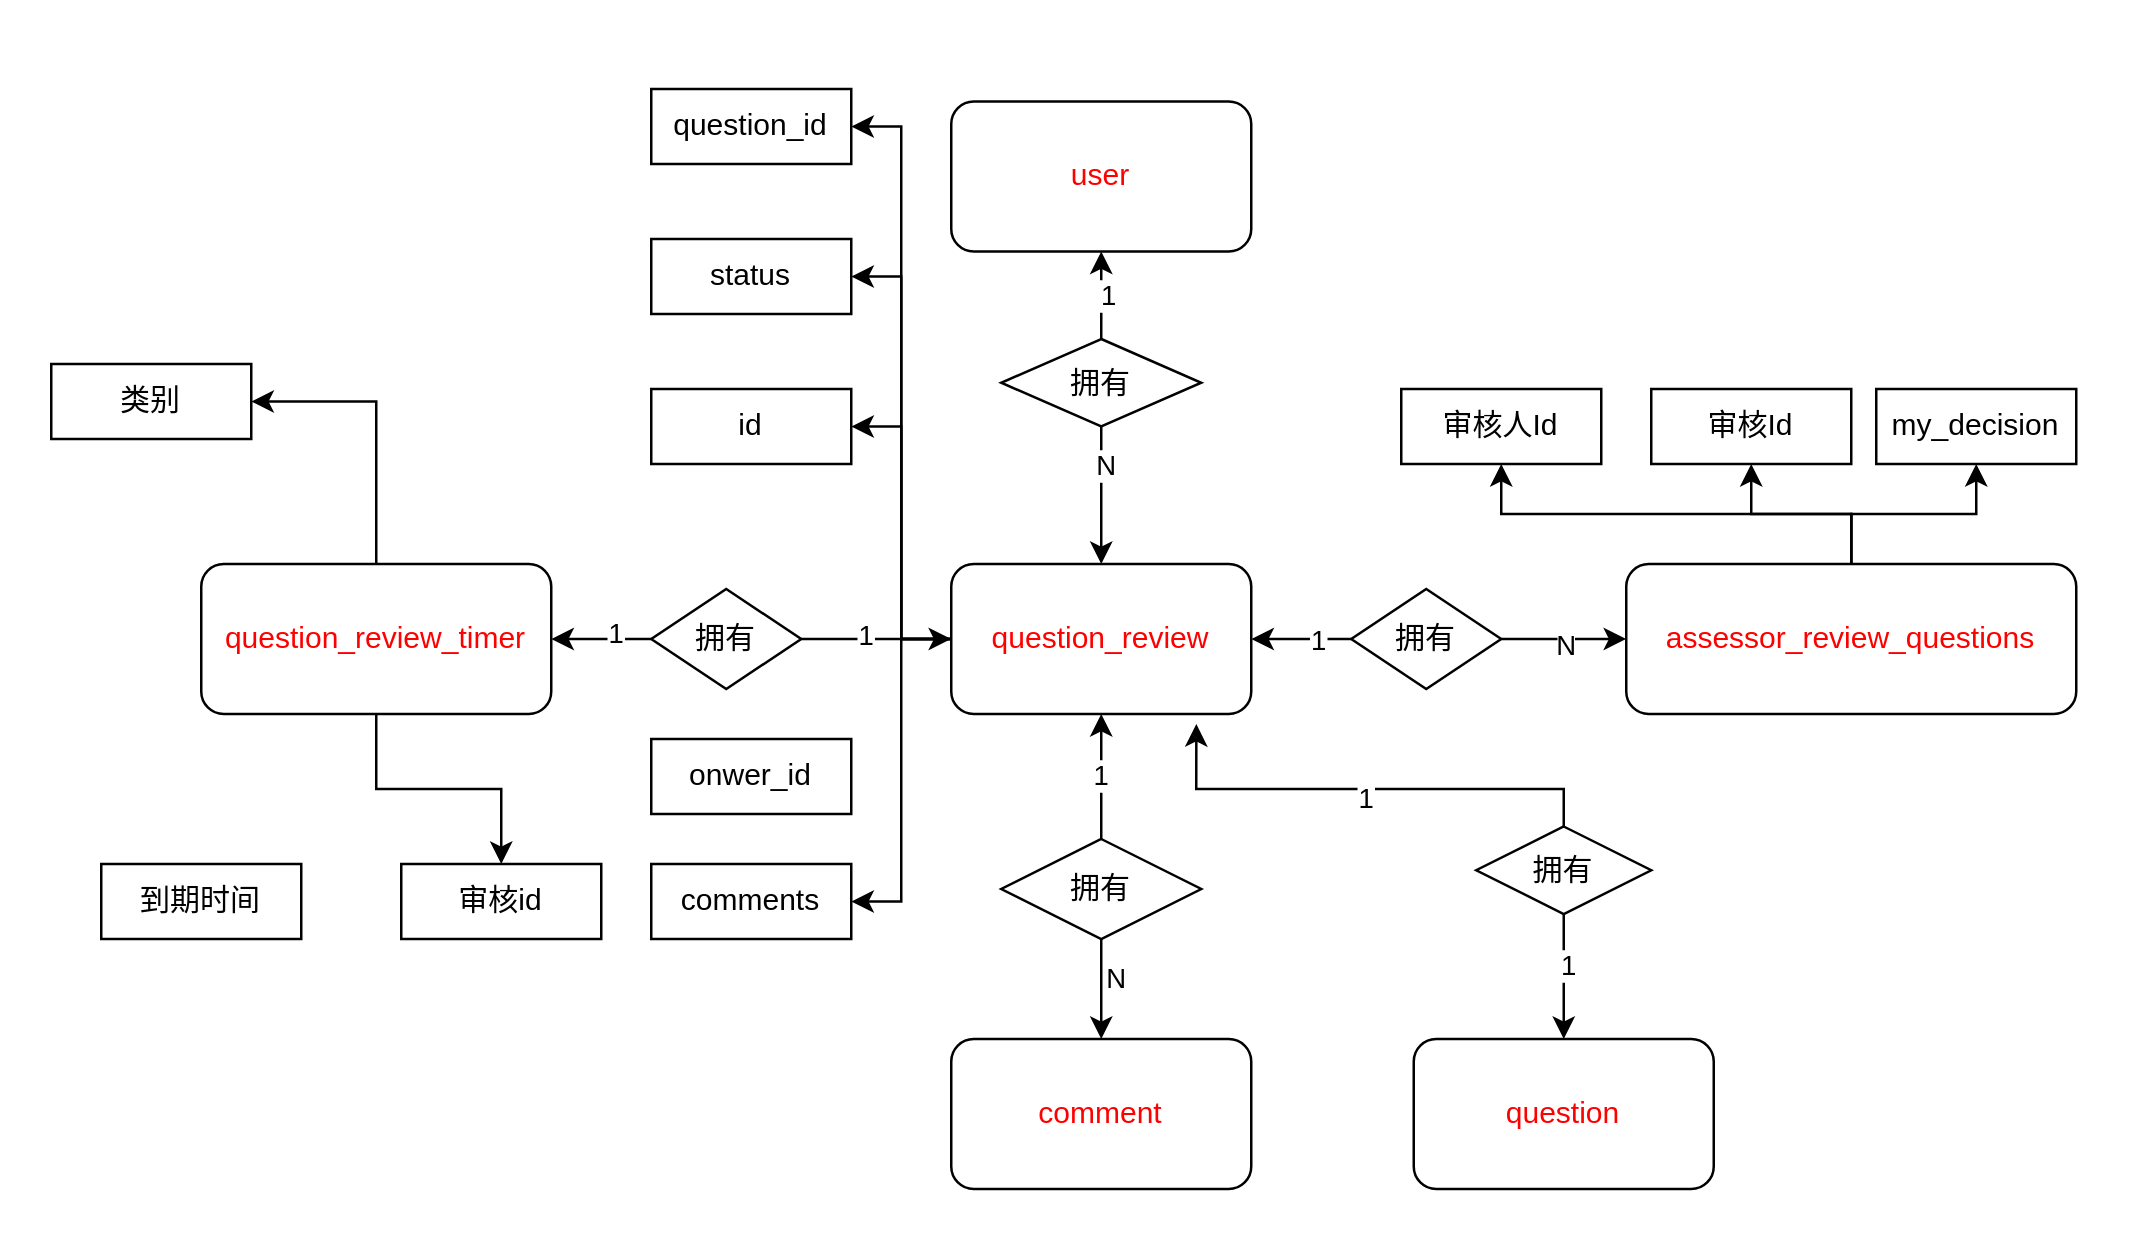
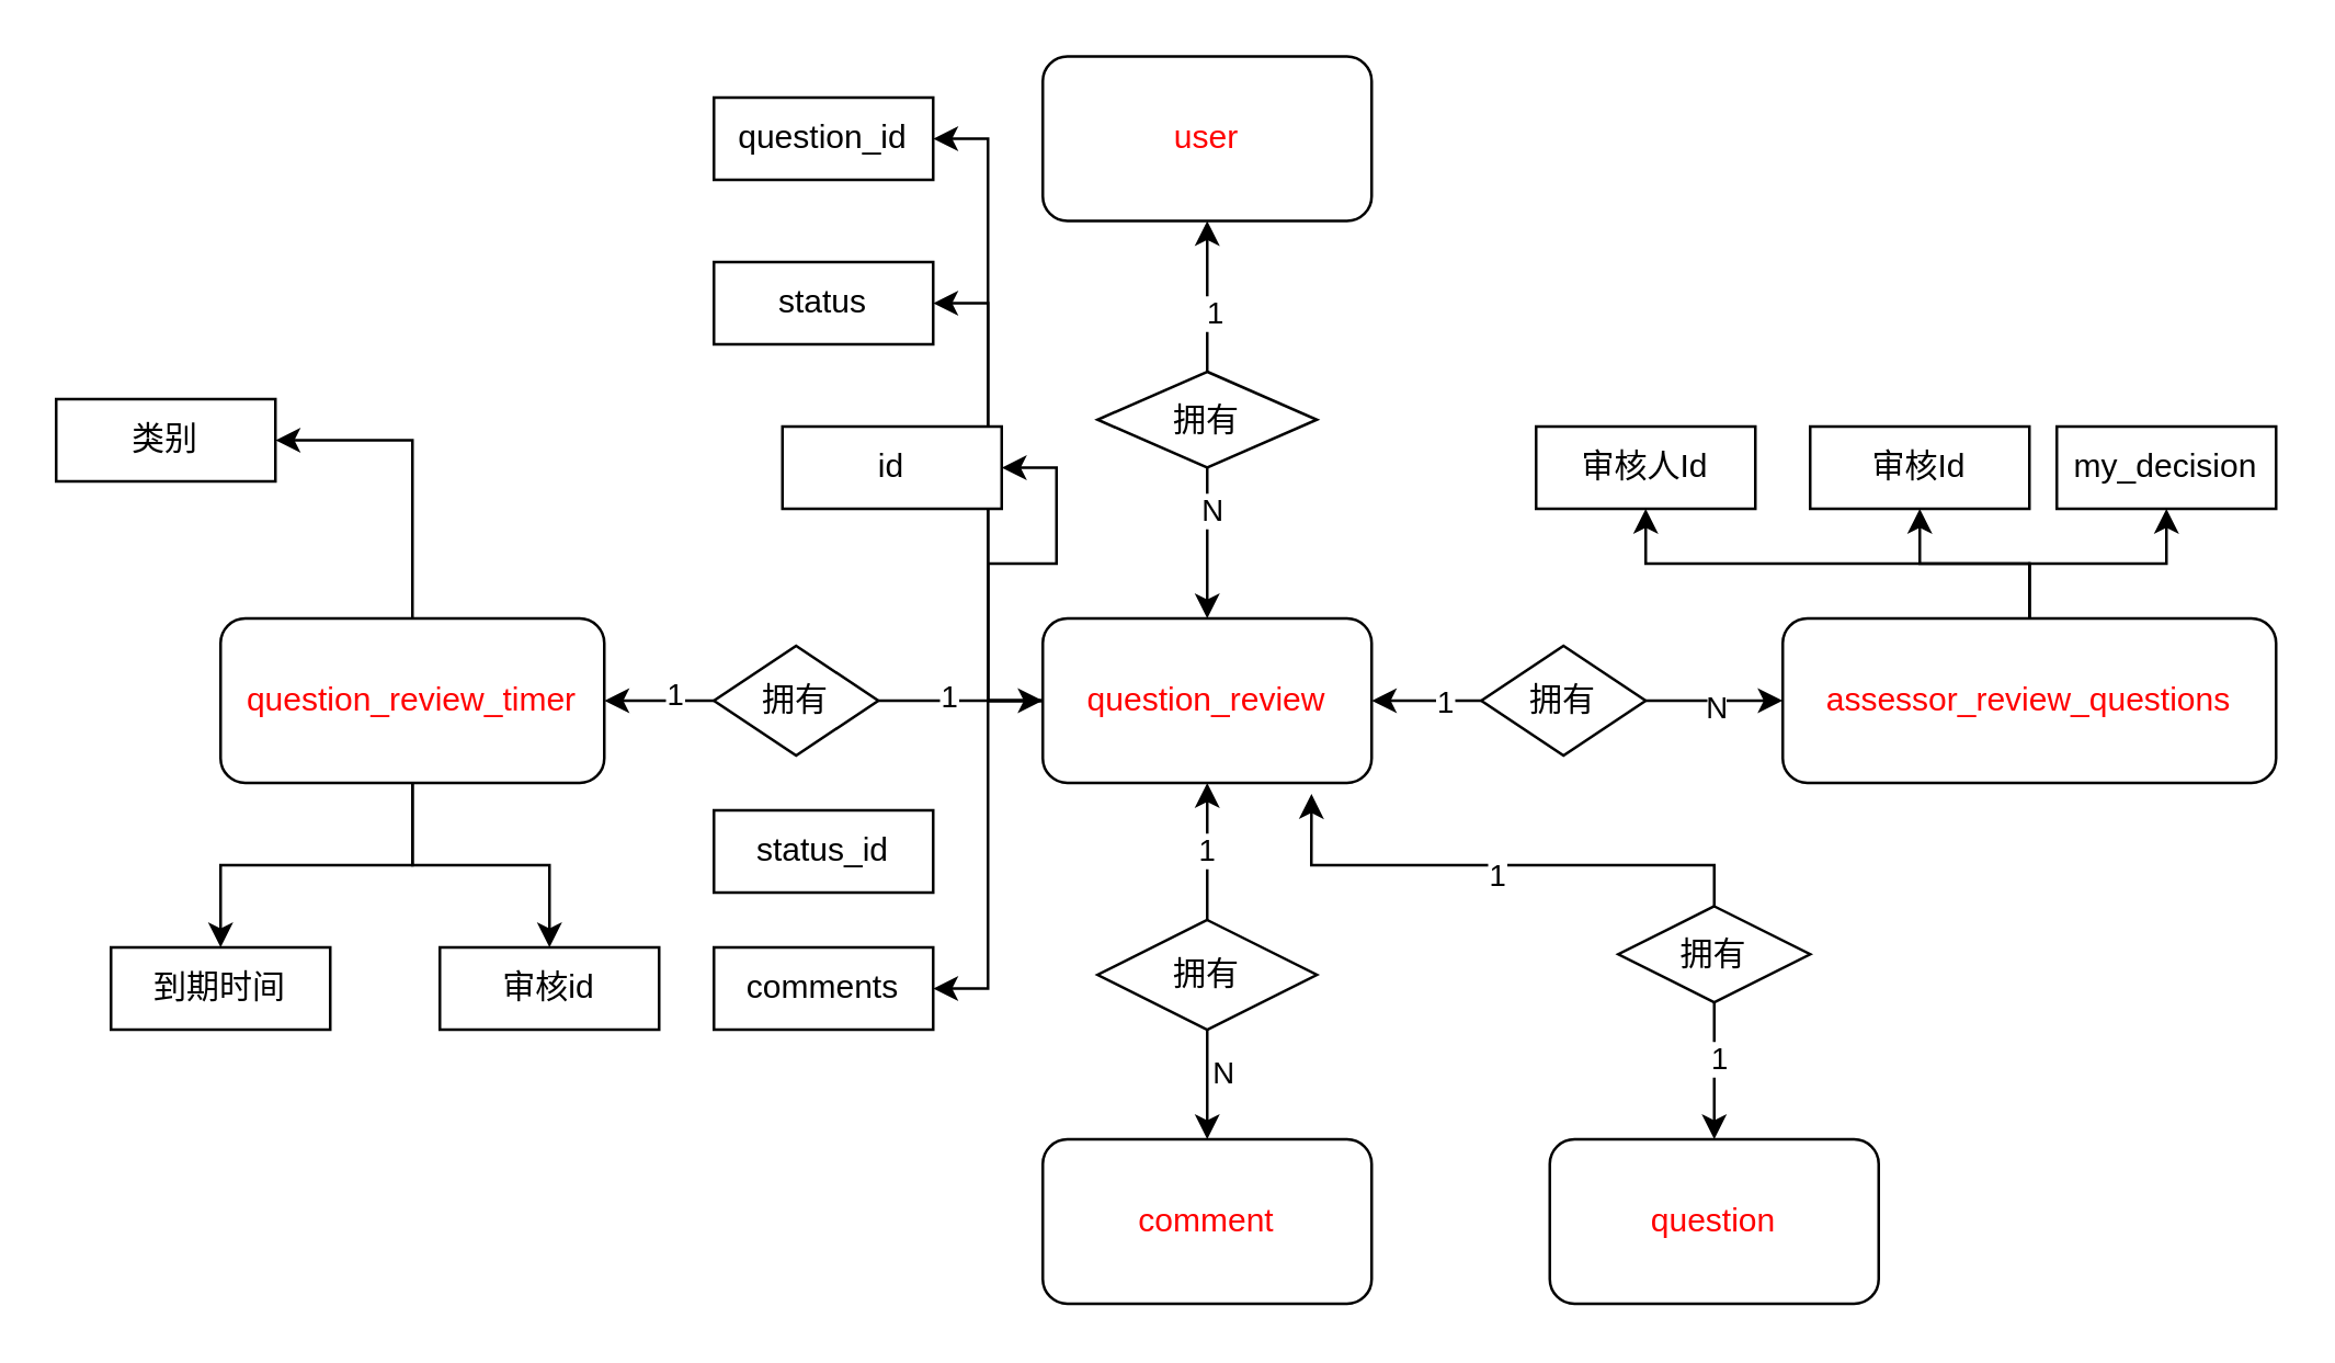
- <mxCell id="33" value="&lt;font color=&quot;#ff0000&quot;&gt;user&lt;/font&gt;" style="rounded=1;whiteSpace=wrap;html=1;" vertex="1" parent="1"><mxGeometry x="380" y="40" width="120" height="60" as="geometry" /></mxCell>
+ <mxCell id="33" value="&lt;font color=&quot;#ff0000&quot;&gt;user&lt;/font&gt;" style="rounded=1;whiteSpace=wrap;html=1;" vertex="1" parent="1"><mxGeometry x="380" y="20" width="120" height="60" as="geometry" /></mxCell>
- <mxCell id="20" value="id" style="rounded=0;whiteSpace=wrap;html=1;" vertex="1" parent="1"><mxGeometry x="260" y="155" width="80" height="30" as="geometry" /></mxCell>
+ <mxCell id="20" value="id" style="rounded=0;whiteSpace=wrap;html=1;" vertex="1" parent="1"><mxGeometry x="285" y="155" width="80" height="30" as="geometry" /></mxCell>
- <mxCell id="21" value="onwer_id" style="rounded=0;whiteSpace=wrap;html=1;" vertex="1" parent="1"><mxGeometry x="260" y="295" width="80" height="30" as="geometry" /></mxCell>
+ <mxCell id="21" value="status_id" style="rounded=0;whiteSpace=wrap;html=1;" vertex="1" parent="1"><mxGeometry x="260" y="295" width="80" height="30" as="geometry" /></mxCell>
+ <mxCell id="17" value="" style="endArrow=classic;html=1;rounded=0;exitX=0.5;exitY=1;exitDx=0;exitDy=0;entryX=0.5;entryY=0;entryDx=0;entryDy=0;" edge="1" parent="1" source="12" target="13"><mxGeometry width="50" height="50" relative="1" as="geometry"><mxPoint x="400" y="295" as="sourcePoint" /><mxPoint x="450" y="245" as="targetPoint" /><Array as="points"><mxPoint x="150" y="315" /><mxPoint x="80" y="315" /></Array></mxGeometry></mxCell>
